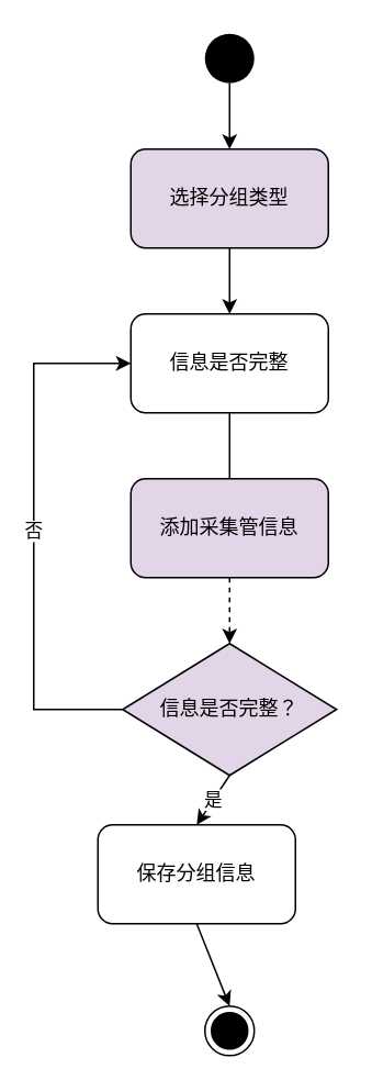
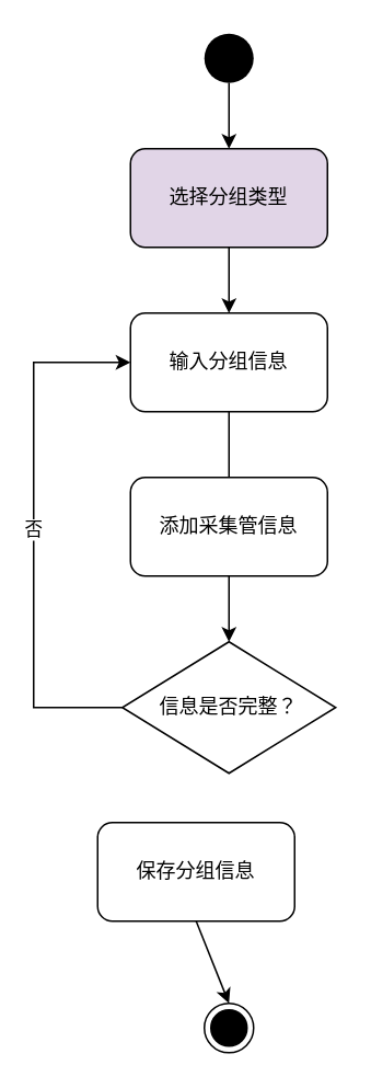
- <mxCell id="4" value="信息是否完整" style="rounded=1;whiteSpace=wrap;html=1;" parent="1" vertex="1"><mxGeometry x="79" y="190" width="120" height="60" as="geometry" /></mxCell>
+ <mxCell id="4" value="输入分组信息" style="rounded=1;whiteSpace=wrap;html=1;" parent="1" vertex="1"><mxGeometry x="79" y="190" width="120" height="60" as="geometry" /></mxCell>
- <mxCell id="5" value="添加采集管信息" style="rounded=1;whiteSpace=wrap;html=1;fillColor=#e1d5e7;" parent="1" vertex="1"><mxGeometry x="79" y="290" width="120" height="60" as="geometry" /></mxCell>
+ <mxCell id="5" value="添加采集管信息" style="rounded=1;whiteSpace=wrap;html=1;" parent="1" vertex="1"><mxGeometry x="79" y="290" width="120" height="60" as="geometry" /></mxCell>
- <mxCell id="12" value="" style="endArrow=classic;html=1;rounded=0;exitX=0.5;exitY=1;exitDx=0;exitDy=0;entryX=0.5;entryY=0;entryDx=0;entryDy=0;dashed=1;" parent="1" source="5" target="6" edge="1"><mxGeometry width="50" height="50" relative="1" as="geometry" /></mxCell>
+ <mxCell id="12" value="" style="endArrow=classic;html=1;rounded=0;exitX=0.5;exitY=1;exitDx=0;exitDy=0;entryX=0.5;entryY=0;entryDx=0;entryDy=0;" parent="1" source="5" target="6" edge="1"><mxGeometry width="50" height="50" relative="1" as="geometry" /></mxCell>
- <mxCell id="6" value="信息是否完整？" style="rhombus;whiteSpace=wrap;html=1;fillColor=#e1d5e7;" parent="1" vertex="1"><mxGeometry x="74" y="390" width="130" height="80" as="geometry" /></mxCell>
+ <mxCell id="6" value="信息是否完整？" style="rhombus;whiteSpace=wrap;html=1;" parent="1" vertex="1"><mxGeometry x="74" y="390" width="130" height="80" as="geometry" /></mxCell>
- <mxCell id="13" value="是" style="endArrow=classic;html=1;rounded=0;exitX=0.5;exitY=1;exitDx=0;exitDy=0;entryX=0.5;entryY=0;entryDx=0;entryDy=0;" parent="1" source="6" target="7" edge="1"><mxGeometry relative="1" as="geometry" /></mxCell>
